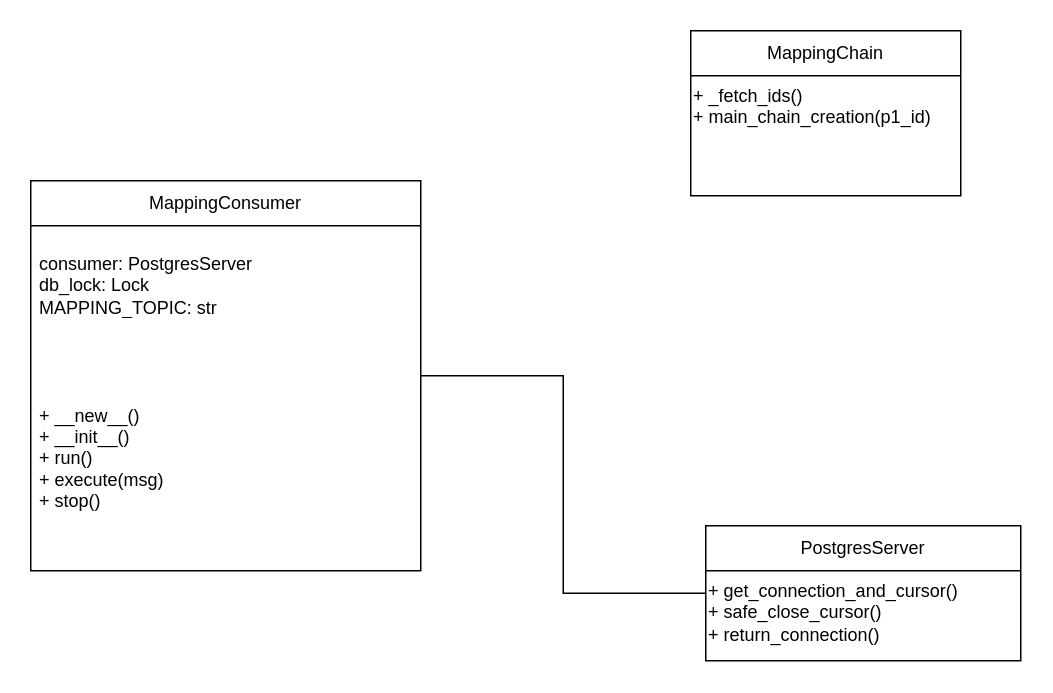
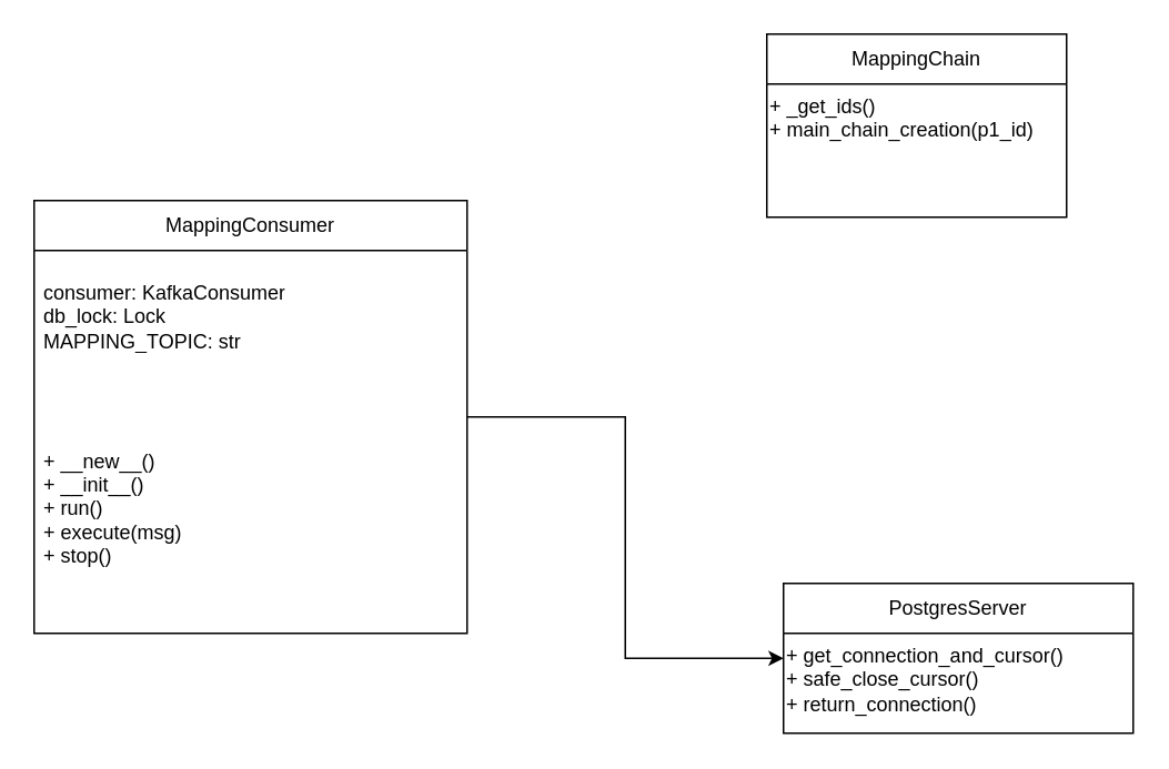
- <mxCell id="6" value="+ _fetch_ids()&lt;br/&gt;+ main_chain_creation(p1_id)" style="text;html=1;" vertex="1" parent="5"><mxGeometry y="30" width="180" height="80" as="geometry" /></mxCell>
+ <mxCell id="6" value="+ _get_ids()&lt;br/&gt;+ main_chain_creation(p1_id)" style="text;html=1;" vertex="1" parent="5"><mxGeometry y="30" width="180" height="80" as="geometry" /></mxCell>
- <mxCell id="3" value="consumer: PostgresServer&lt;br&gt;db_lock: Lock&lt;br&gt;MAPPING_TOPIC: str" style="text;strokeColor=none;fillColor=none;align=left;verticalAlign=middle;spacingLeft=4;spacingRight=4;overflow=hidden;points=[[0,0.5],[1,0.5]];portConstraint=eastwest;rotatable=0;whiteSpace=wrap;html=1;" vertex="1" parent="2"><mxGeometry y="30" width="260" height="80" as="geometry" /></mxCell>
+ <mxCell id="3" value="consumer: KafkaConsumer&lt;br&gt;db_lock: Lock&lt;br&gt;MAPPING_TOPIC: str" style="text;strokeColor=none;fillColor=none;align=left;verticalAlign=middle;spacingLeft=4;spacingRight=4;overflow=hidden;points=[[0,0.5],[1,0.5]];portConstraint=eastwest;rotatable=0;whiteSpace=wrap;html=1;" vertex="1" parent="2"><mxGeometry y="30" width="260" height="80" as="geometry" /></mxCell>
- <mxCell id="9" style="edgeStyle=orthogonalEdgeStyle;rounded=0;html=1;endArrow=none;" edge="1" parent="1" source="2" target="7"><mxGeometry relative="1" as="geometry" /></mxCell>
+ <mxCell id="9" style="edgeStyle=orthogonalEdgeStyle;rounded=0;html=1;" edge="1" parent="1" source="2" target="7"><mxGeometry relative="1" as="geometry" /></mxCell>
